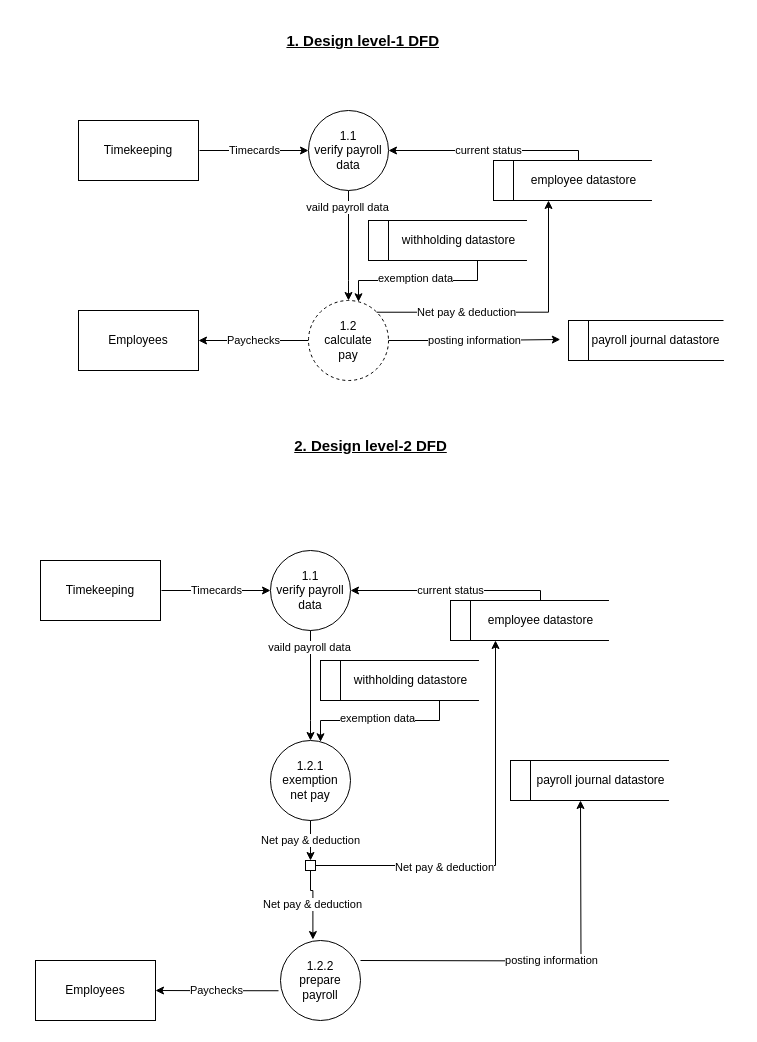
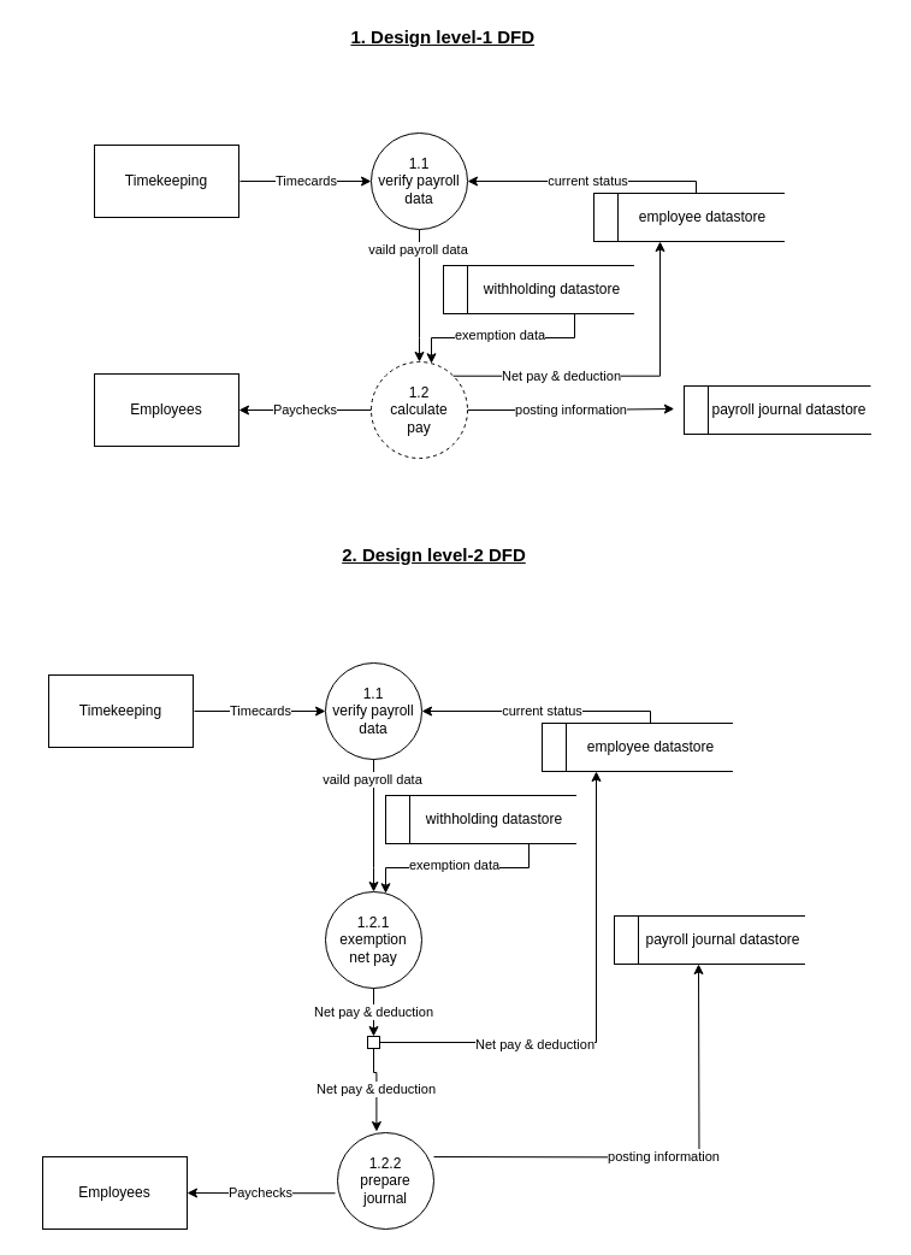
- <mxCell id="2" value="&lt;b&gt;&lt;u&gt;&lt;font style=&quot;font-size: 15px&quot;&gt;1. Design level-1 DFD&lt;/font&gt;&lt;/u&gt;&lt;/b&gt;" style="text;html=1;align=right;verticalAlign=middle;resizable=0;points=[];autosize=1;" parent="1" vertex="1"><mxGeometry x="270" y="30" width="170" height="20" as="geometry" /></mxCell>
+ <mxCell id="2" value="&lt;b&gt;&lt;u&gt;&lt;font style=&quot;font-size: 15px&quot;&gt;1. Design level-1 DFD&lt;/font&gt;&lt;/u&gt;&lt;/b&gt;" style="text;html=1;align=right;verticalAlign=middle;resizable=0;points=[];autosize=1;" parent="1" vertex="1"><mxGeometry x="275" y="20" width="170" height="20" as="geometry" /></mxCell>
- <mxCell id="69" value="&lt;b&gt;&lt;u&gt;&lt;font style=&quot;font-size: 15px&quot;&gt;2. Design level-2 DFD&lt;/font&gt;&lt;/u&gt;&lt;/b&gt;" style="text;html=1;align=center;verticalAlign=middle;resizable=0;points=[];autosize=1;" parent="68" vertex="1"><mxGeometry x="210" y="5" width="170" height="20" as="geometry" /></mxCell>
+ <mxCell id="69" value="&lt;b&gt;&lt;u&gt;&lt;font style=&quot;font-size: 15px&quot;&gt;2. Design level-2 DFD&lt;/font&gt;&lt;/u&gt;&lt;/b&gt;" style="text;html=1;align=center;verticalAlign=middle;resizable=0;points=[];autosize=1;" parent="68" vertex="1"><mxGeometry x="200" y="20" width="170" height="20" as="geometry" /></mxCell>
- <mxCell id="70" value="1.2.2&lt;br&gt;prepare&lt;br&gt;payroll" style="ellipse;whiteSpace=wrap;html=1;aspect=fixed;" parent="68" vertex="1"><mxGeometry x="205" y="510" width="80" height="80" as="geometry" /></mxCell>
+ <mxCell id="70" value="1.2.2&lt;br&gt;prepare&lt;br&gt;journal" style="ellipse;whiteSpace=wrap;html=1;aspect=fixed;" parent="68" vertex="1"><mxGeometry x="205" y="510" width="80" height="80" as="geometry" /></mxCell>
